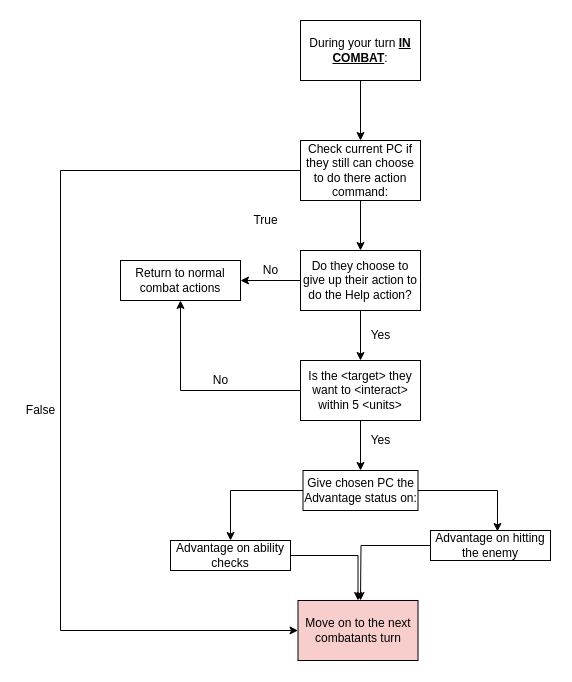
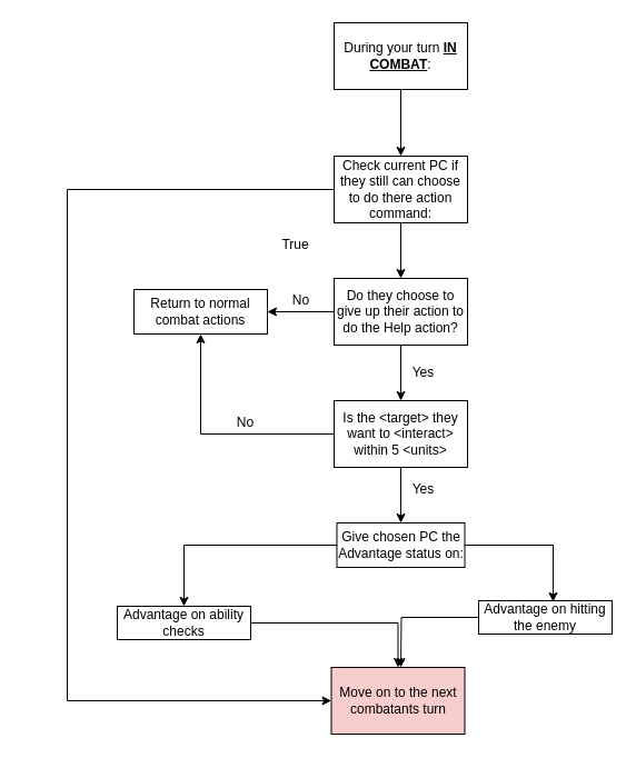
- <mxCell id="8" value="False" style="text;html=1;align=center;verticalAlign=middle;resizable=0;points=[];autosize=1;" vertex="1" parent="1"><mxGeometry x="20" y="400" width="40" height="20" as="geometry" /></mxCell>
- <mxCell id="27" value="Advantage on hitting the enemy" style="rounded=0;whiteSpace=wrap;html=1;" vertex="1" parent="1"><mxGeometry x="430" y="530" width="120" height="30" as="geometry" /></mxCell>
+ <mxCell id="27" value="Advantage on hitting the enemy" style="rounded=0;whiteSpace=wrap;html=1;" vertex="1" parent="1"><mxGeometry x="430" y="540" width="120" height="30" as="geometry" /></mxCell>
- <mxCell id="25" value="Advantage on ability checks" style="rounded=0;whiteSpace=wrap;html=1;" vertex="1" parent="1"><mxGeometry x="170" y="540" width="120" height="30" as="geometry" /></mxCell>
+ <mxCell id="25" value="Advantage on ability checks" style="rounded=0;whiteSpace=wrap;html=1;" vertex="1" parent="1"><mxGeometry x="105" y="545" width="120" height="30" as="geometry" /></mxCell>
